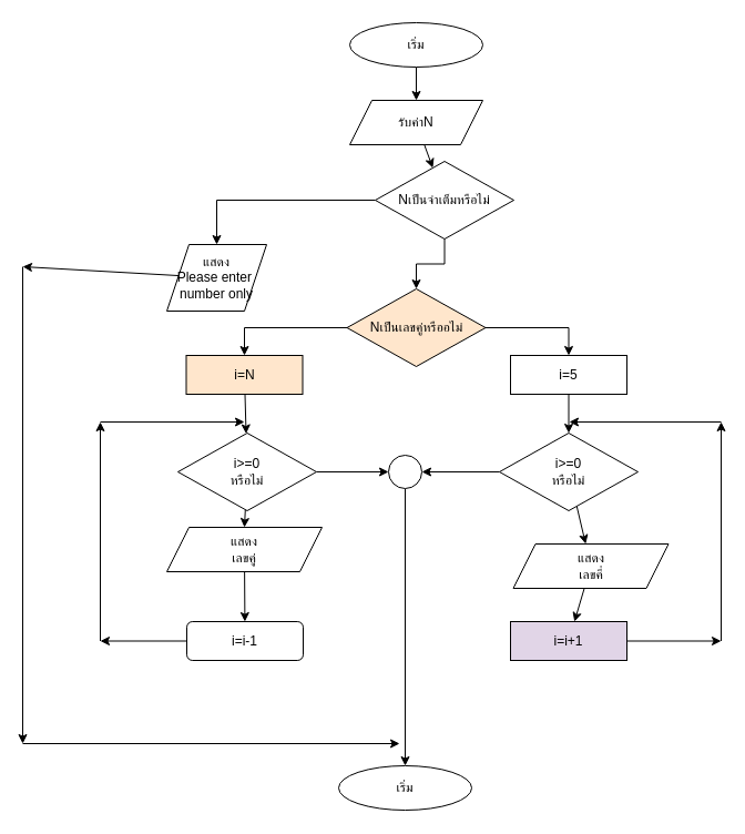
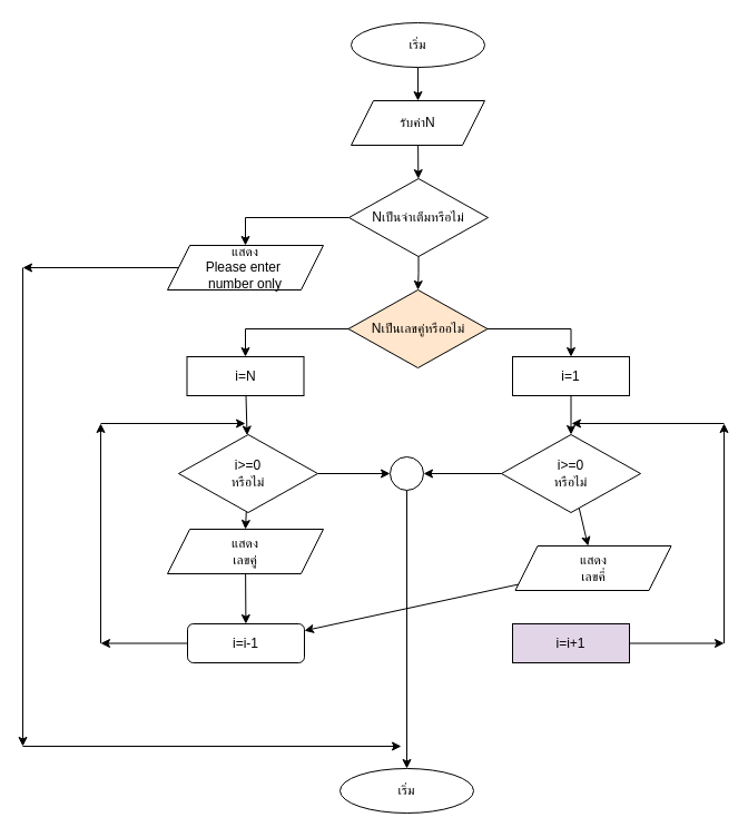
- <mxCell id="8" value="Nเป็นจำเต็มหรือไม่" style="rhombus;whiteSpace=wrap;html=1;" parent="1" vertex="1"><mxGeometry x="338" y="145" width="125" height="70" as="geometry" /></mxCell>
+ <mxCell id="8" value="Nเป็นจำเต็มหรือไม่" style="rhombus;whiteSpace=wrap;html=1;" parent="1" vertex="1"><mxGeometry x="313" y="160" width="125" height="70" as="geometry" /></mxCell>
- <mxCell id="10" value="แสดง&lt;div&gt;Please enter&amp;nbsp;&lt;/div&gt;&lt;div&gt;number&amp;nbsp;&lt;span style=&quot;background-color: transparent;&quot;&gt;only&lt;/span&gt;&lt;/div&gt;" style="shape=parallelogram;perimeter=parallelogramPerimeter;whiteSpace=wrap;html=1;fixedSize=1;" parent="1" vertex="1"><mxGeometry x="150" y="220" width="90" height="60" as="geometry" /></mxCell>
+ <mxCell id="10" value="แสดง&lt;div&gt;Please enter&amp;nbsp;&lt;/div&gt;&lt;div&gt;number&amp;nbsp;&lt;span style=&quot;background-color: transparent;&quot;&gt;only&lt;/span&gt;&lt;/div&gt;" style="shape=parallelogram;perimeter=parallelogramPerimeter;whiteSpace=wrap;html=1;fixedSize=1;" parent="1" vertex="1"><mxGeometry x="150" y="220" width="140" height="40" as="geometry" /></mxCell>
- <mxCell id="15" value="i=N" style="whiteSpace=wrap;html=1;fillColor=#ffe6cc;" parent="1" vertex="1"><mxGeometry x="167.5" y="320" width="105" height="35" as="geometry" /></mxCell>
+ <mxCell id="15" value="i=N" style="whiteSpace=wrap;html=1;" parent="1" vertex="1"><mxGeometry x="167.5" y="320" width="105" height="35" as="geometry" /></mxCell>
- <mxCell id="24" value="i=5" style="whiteSpace=wrap;html=1;" parent="1" vertex="1"><mxGeometry x="460" y="320" width="105" height="35" as="geometry" /></mxCell>
+ <mxCell id="24" value="i=1" style="whiteSpace=wrap;html=1;" parent="1" vertex="1"><mxGeometry x="460" y="320" width="105" height="35" as="geometry" /></mxCell>
- <mxCell id="28" value="" style="edgeStyle=none;html=1;" parent="1" source="29" target="31" edge="1"><mxGeometry relative="1" as="geometry" /></mxCell>
+ <mxCell id="28" value="" style="edgeStyle=none;html=1;" parent="1" source="29" target="22" edge="1"><mxGeometry relative="1" as="geometry" /></mxCell>
